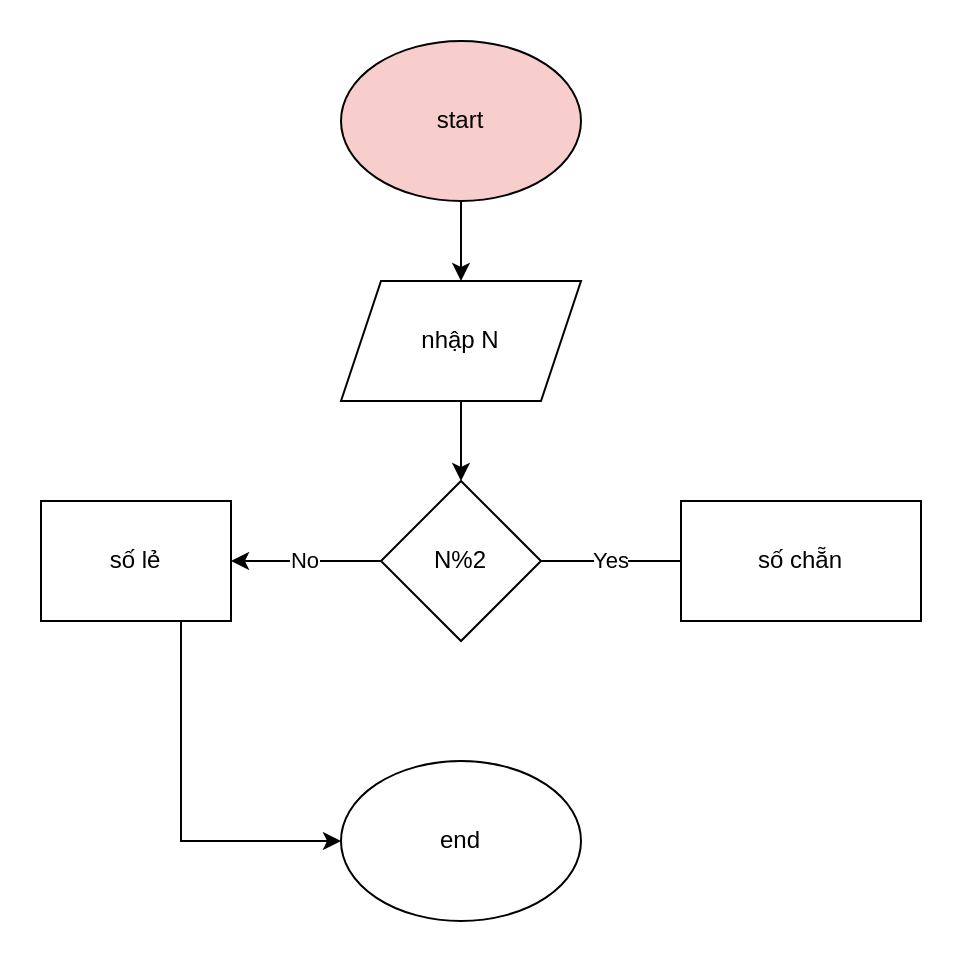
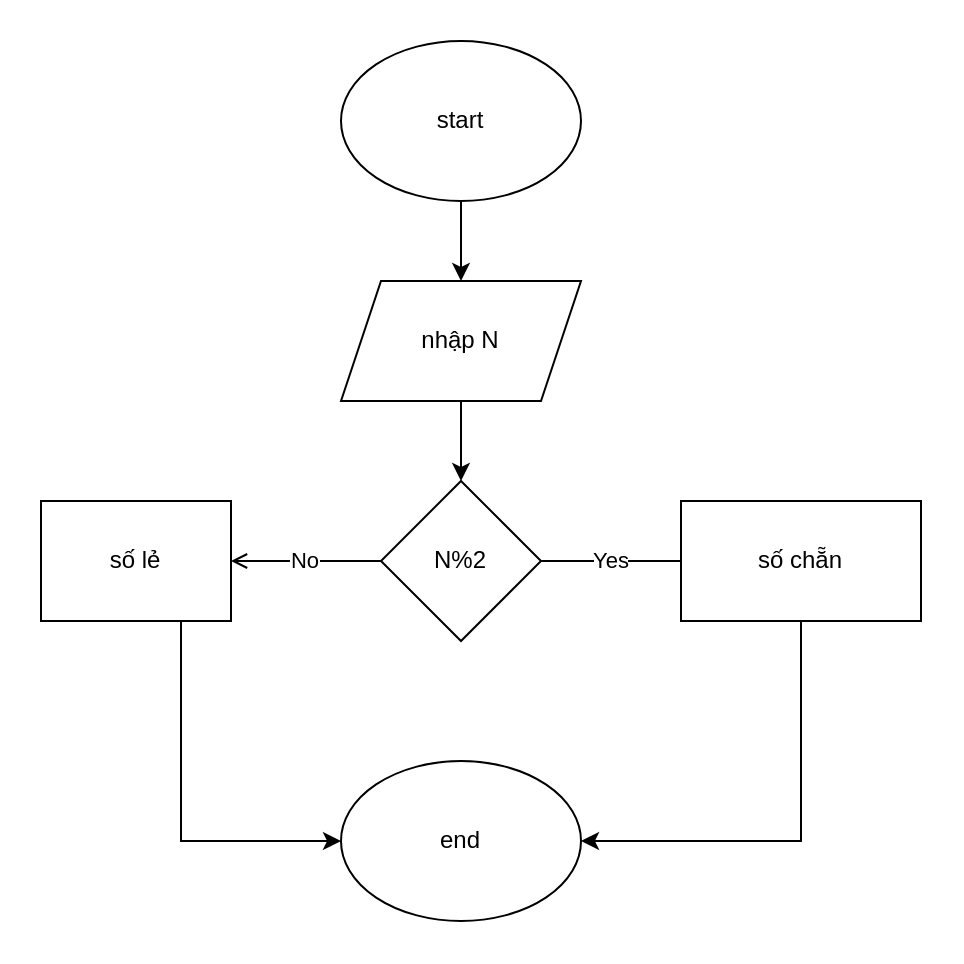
- <mxCell id="3" value="start" style="ellipse;whiteSpace=wrap;html=1;fillColor=#f8cecc;" vertex="1" parent="1"><mxGeometry x="170" y="20" width="120" height="80" as="geometry" /></mxCell>
+ <mxCell id="3" value="start" style="ellipse;whiteSpace=wrap;html=1;" vertex="1" parent="1"><mxGeometry x="170" y="20" width="120" height="80" as="geometry" /></mxCell>
- <mxCell id="7" value="No" style="edgeStyle=orthogonalEdgeStyle;rounded=0;orthogonalLoop=1;jettySize=auto;html=1;" edge="1" parent="1" source="8" target="12"><mxGeometry relative="1" as="geometry" /></mxCell>
+ <mxCell id="7" value="No" style="edgeStyle=orthogonalEdgeStyle;rounded=0;orthogonalLoop=1;jettySize=auto;html=1;endArrow=open;" edge="1" parent="1" source="8" target="12"><mxGeometry relative="1" as="geometry" /></mxCell>
+ <mxCell id="9" style="edgeStyle=orthogonalEdgeStyle;rounded=0;orthogonalLoop=1;jettySize=auto;html=1;entryX=1;entryY=0.5;entryDx=0;entryDy=0;" edge="1" parent="1" source="10" target="13"><mxGeometry relative="1" as="geometry"><Array as="points"><mxPoint x="400" y="420" /></Array></mxGeometry></mxCell>
